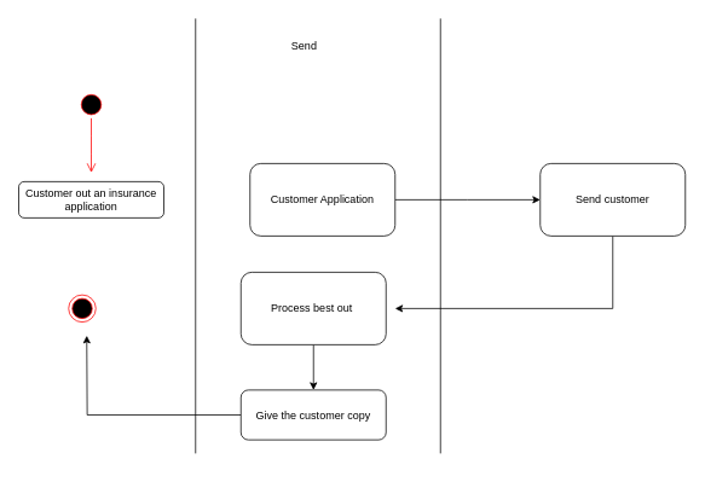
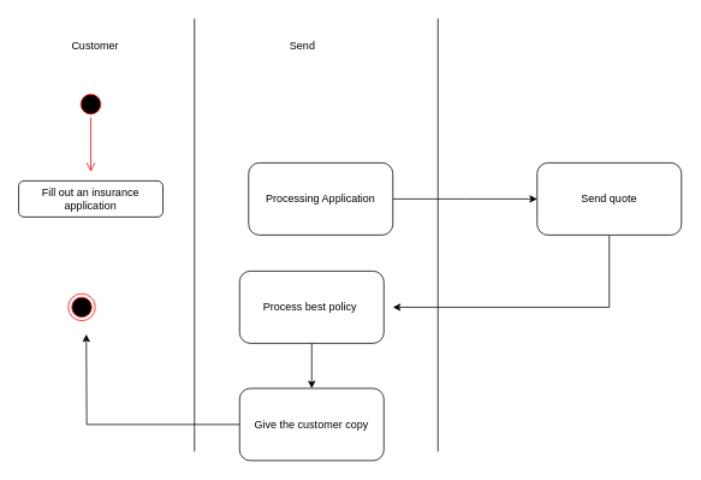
+ <mxCell id="6" value="Customer" style="text;html=1;strokeColor=none;fillColor=none;align=center;verticalAlign=middle;whiteSpace=wrap;rounded=0;" vertex="1" parent="1"><mxGeometry x="85" y="40" width="40" height="20" as="geometry" /></mxCell>
- <mxCell id="8" value="Customer out an insurance application" style="shape=rect;html=1;rounded=1;whiteSpace=wrap;align=center;" vertex="1" parent="1"><mxGeometry x="20" y="200" width="160" height="40" as="geometry" /></mxCell>
+ <mxCell id="8" value="Fill out an insurance application" style="shape=rect;html=1;rounded=1;whiteSpace=wrap;align=center;" vertex="1" parent="1"><mxGeometry x="20" y="200" width="160" height="40" as="geometry" /></mxCell>
- <mxCell id="10" value="Customer Application" style="shape=rect;html=1;rounded=1;whiteSpace=wrap;align=center;" vertex="1" parent="1"><mxGeometry x="275" y="180" width="160" height="80" as="geometry" /></mxCell>
+ <mxCell id="10" value="Processing Application" style="shape=rect;html=1;rounded=1;whiteSpace=wrap;align=center;" vertex="1" parent="1"><mxGeometry x="275" y="180" width="160" height="80" as="geometry" /></mxCell>
- <mxCell id="12" value="Send customer" style="shape=rect;html=1;rounded=1;whiteSpace=wrap;align=center;" vertex="1" parent="1"><mxGeometry x="595" y="180" width="160" height="80" as="geometry" /></mxCell>
+ <mxCell id="12" value="Send quote" style="shape=rect;html=1;rounded=1;whiteSpace=wrap;align=center;" vertex="1" parent="1"><mxGeometry x="595" y="180" width="160" height="80" as="geometry" /></mxCell>
- <mxCell id="14" value="Process best out&amp;nbsp;" style="shape=rect;html=1;rounded=1;whiteSpace=wrap;align=center;" vertex="1" parent="1"><mxGeometry x="265" y="300" width="160" height="80" as="geometry" /></mxCell>
+ <mxCell id="14" value="Process best policy&amp;nbsp;" style="shape=rect;html=1;rounded=1;whiteSpace=wrap;align=center;" vertex="1" parent="1"><mxGeometry x="265" y="300" width="160" height="80" as="geometry" /></mxCell>
- <mxCell id="16" value="Give the customer copy" style="shape=rect;html=1;rounded=1;whiteSpace=wrap;align=center;" vertex="1" parent="1"><mxGeometry x="265" y="430" width="160" height="55" as="geometry" /></mxCell>
+ <mxCell id="16" value="Give the customer copy" style="shape=rect;html=1;rounded=1;whiteSpace=wrap;align=center;" vertex="1" parent="1"><mxGeometry x="265" y="430" width="160" height="80" as="geometry" /></mxCell>
